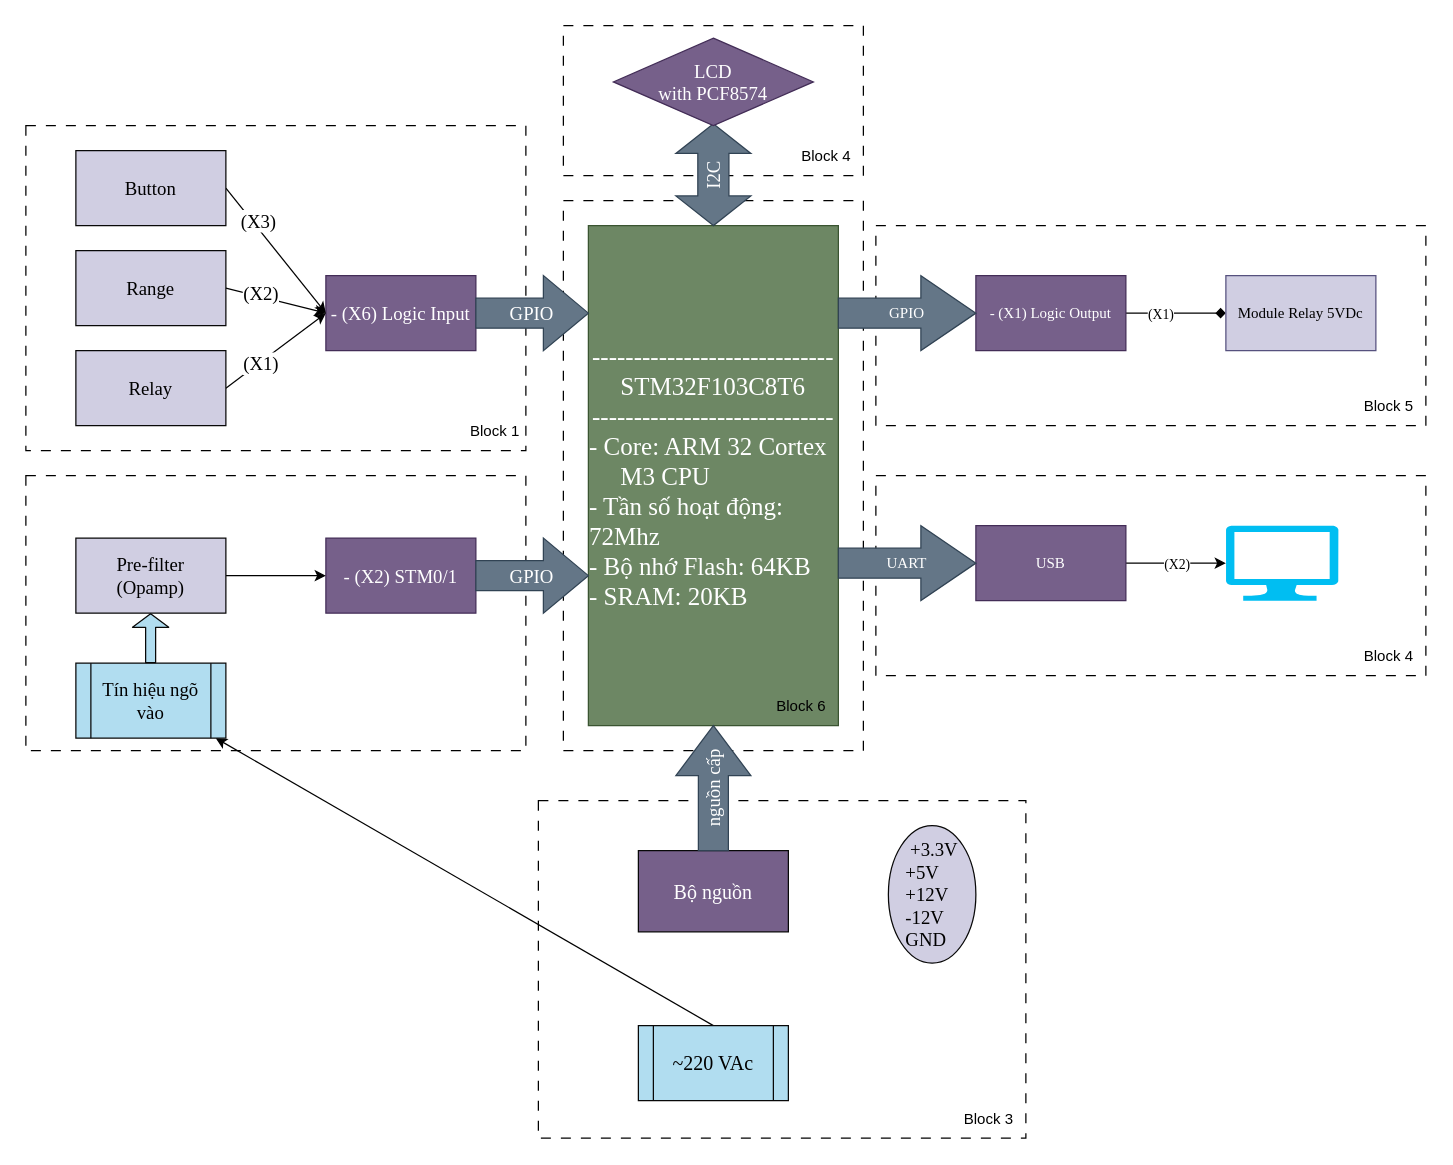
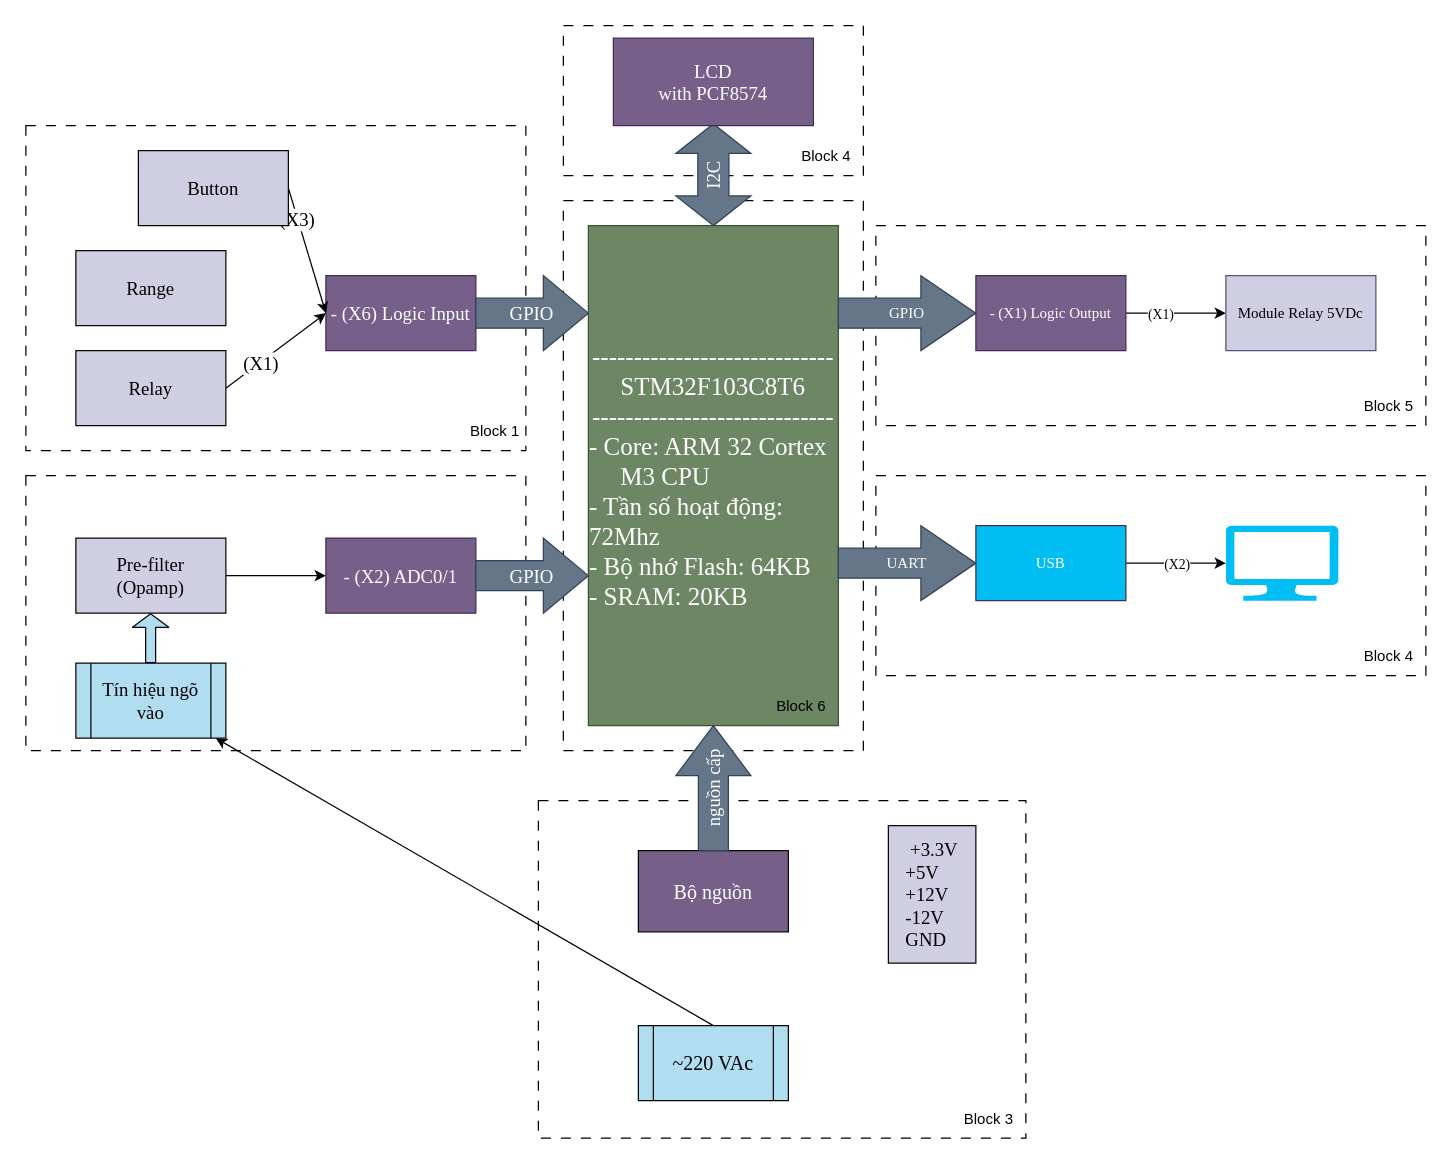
- <mxCell id="43" value="LCD&lt;br&gt;with PCF8574" style="rhombus;whiteSpace=wrap;html=1;fontFamily=Times New Roman;fontSize=15;strokeColor=#432D57;fillColor=#76608a;fontColor=#ffffff;" parent="1" vertex="1"><mxGeometry x="490" y="30" width="160" height="70" as="geometry" /></mxCell>
+ <mxCell id="43" value="LCD&lt;br&gt;with PCF8574" style="whiteSpace=wrap;html=1;fontFamily=Times New Roman;fontSize=15;strokeColor=#432D57;fillColor=#76608a;fontColor=#ffffff;" parent="1" vertex="1"><mxGeometry x="490" y="30" width="160" height="70" as="geometry" /></mxCell>
- <mxCell id="35" value="Button" style="whiteSpace=wrap;html=1;fontFamily=Times New Roman;fontSize=15;fillColor=#d0cee2;strokeColor=#080808;" parent="1" vertex="1"><mxGeometry x="60" y="120" width="120" height="60" as="geometry" /></mxCell>
+ <mxCell id="35" value="Button" style="whiteSpace=wrap;html=1;fontFamily=Times New Roman;fontSize=15;fillColor=#d0cee2;strokeColor=#080808;" parent="1" vertex="1"><mxGeometry x="110" y="120" width="120" height="60" as="geometry" /></mxCell>
- <mxCell id="36" style="edgeStyle=none;html=1;exitX=1;exitY=0.5;exitDx=0;exitDy=0;entryX=0;entryY=0.5;entryDx=0;entryDy=0;fontFamily=Times New Roman;fontSize=15;" parent="1" source="38" target="31" edge="1"><mxGeometry relative="1" as="geometry" /></mxCell>
- <mxCell id="37" value="(X2)" style="edgeLabel;html=1;align=center;verticalAlign=middle;resizable=0;points=[];fontSize=15;fontFamily=Times New Roman;" parent="36" vertex="1" connectable="0"><mxGeometry x="-0.365" relative="1" as="geometry"><mxPoint x="2" y="-3" as="offset" /></mxGeometry></mxCell>
- <mxCell id="10" style="edgeStyle=none;html=1;exitX=1;exitY=0.5;exitDx=0;exitDy=0;entryX=0;entryY=0.5;entryDx=0;entryDy=0;fontFamily=Times New Roman;endArrow=diamond;" parent="1" source="12" target="13" edge="1"><mxGeometry relative="1" as="geometry"><Array as="points"><mxPoint x="930" y="250" /></Array></mxGeometry></mxCell>
+ <mxCell id="10" style="edgeStyle=none;html=1;exitX=1;exitY=0.5;exitDx=0;exitDy=0;entryX=0;entryY=0.5;entryDx=0;entryDy=0;fontFamily=Times New Roman;" parent="1" source="12" target="13" edge="1"><mxGeometry relative="1" as="geometry"><Array as="points"><mxPoint x="930" y="250" /></Array></mxGeometry></mxCell>
- <mxCell id="17" value="USB" style="whiteSpace=wrap;html=1;fontFamily=Times New Roman;strokeColor=#432D57;fillColor=#76608a;fontColor=#ffffff;" parent="1" vertex="1"><mxGeometry x="780" y="420" width="120" height="60" as="geometry" /></mxCell>
+ <mxCell id="17" value="USB" style="whiteSpace=wrap;html=1;fontFamily=Times New Roman;strokeColor=#432D57;fillColor=#00bef2;fontColor=#ffffff;" parent="1" vertex="1"><mxGeometry x="780" y="420" width="120" height="60" as="geometry" /></mxCell>
- <mxCell id="25" value="- (X2) STM0/1" style="whiteSpace=wrap;html=1;fontFamily=Times New Roman;fontSize=15;strokeColor=#432D57;fillColor=#76608a;fontColor=#ffffff;" parent="1" vertex="1"><mxGeometry x="260" y="430" width="120" height="60" as="geometry" /></mxCell>
+ <mxCell id="25" value="- (X2) ADC0/1" style="whiteSpace=wrap;html=1;fontFamily=Times New Roman;fontSize=15;strokeColor=#432D57;fillColor=#76608a;fontColor=#ffffff;" parent="1" vertex="1"><mxGeometry x="260" y="430" width="120" height="60" as="geometry" /></mxCell>
- <mxCell id="21" value="&lt;div style=&quot;text-align: left; font-size: 15px;&quot;&gt;&lt;span style=&quot;background-color: initial;&quot;&gt;&lt;font style=&quot;font-size: 15px;&quot;&gt;&amp;nbsp;+3.3V&lt;/font&gt;&lt;/span&gt;&lt;/div&gt;&lt;font style=&quot;font-size: 15px;&quot;&gt;&lt;div style=&quot;text-align: left;&quot;&gt;&lt;span style=&quot;background-color: initial;&quot;&gt;+5V&lt;/span&gt;&lt;/div&gt;&lt;div style=&quot;text-align: left;&quot;&gt;&lt;span style=&quot;background-color: initial;&quot;&gt;+12V&lt;/span&gt;&lt;/div&gt;&lt;div style=&quot;text-align: left;&quot;&gt;&lt;span style=&quot;background-color: initial;&quot;&gt;-12V&lt;/span&gt;&lt;/div&gt;&lt;div style=&quot;text-align: left;&quot;&gt;&lt;span style=&quot;background-color: initial;&quot;&gt;GND&lt;/span&gt;&lt;/div&gt;&lt;/font&gt;" style="ellipse;whiteSpace=wrap;html=1;fontFamily=Times New Roman;fillColor=#d0cee2;strokeColor=#080808;" parent="1" vertex="1"><mxGeometry x="710" y="660" width="70" height="110" as="geometry" /></mxCell>
+ <mxCell id="21" value="&lt;div style=&quot;text-align: left; font-size: 15px;&quot;&gt;&lt;span style=&quot;background-color: initial;&quot;&gt;&lt;font style=&quot;font-size: 15px;&quot;&gt;&amp;nbsp;+3.3V&lt;/font&gt;&lt;/span&gt;&lt;/div&gt;&lt;font style=&quot;font-size: 15px;&quot;&gt;&lt;div style=&quot;text-align: left;&quot;&gt;&lt;span style=&quot;background-color: initial;&quot;&gt;+5V&lt;/span&gt;&lt;/div&gt;&lt;div style=&quot;text-align: left;&quot;&gt;&lt;span style=&quot;background-color: initial;&quot;&gt;+12V&lt;/span&gt;&lt;/div&gt;&lt;div style=&quot;text-align: left;&quot;&gt;&lt;span style=&quot;background-color: initial;&quot;&gt;-12V&lt;/span&gt;&lt;/div&gt;&lt;div style=&quot;text-align: left;&quot;&gt;&lt;span style=&quot;background-color: initial;&quot;&gt;GND&lt;/span&gt;&lt;/div&gt;&lt;/font&gt;" style="whiteSpace=wrap;html=1;fontFamily=Times New Roman;fillColor=#d0cee2;strokeColor=#080808;" parent="1" vertex="1"><mxGeometry x="710" y="660" width="70" height="110" as="geometry" /></mxCell>
